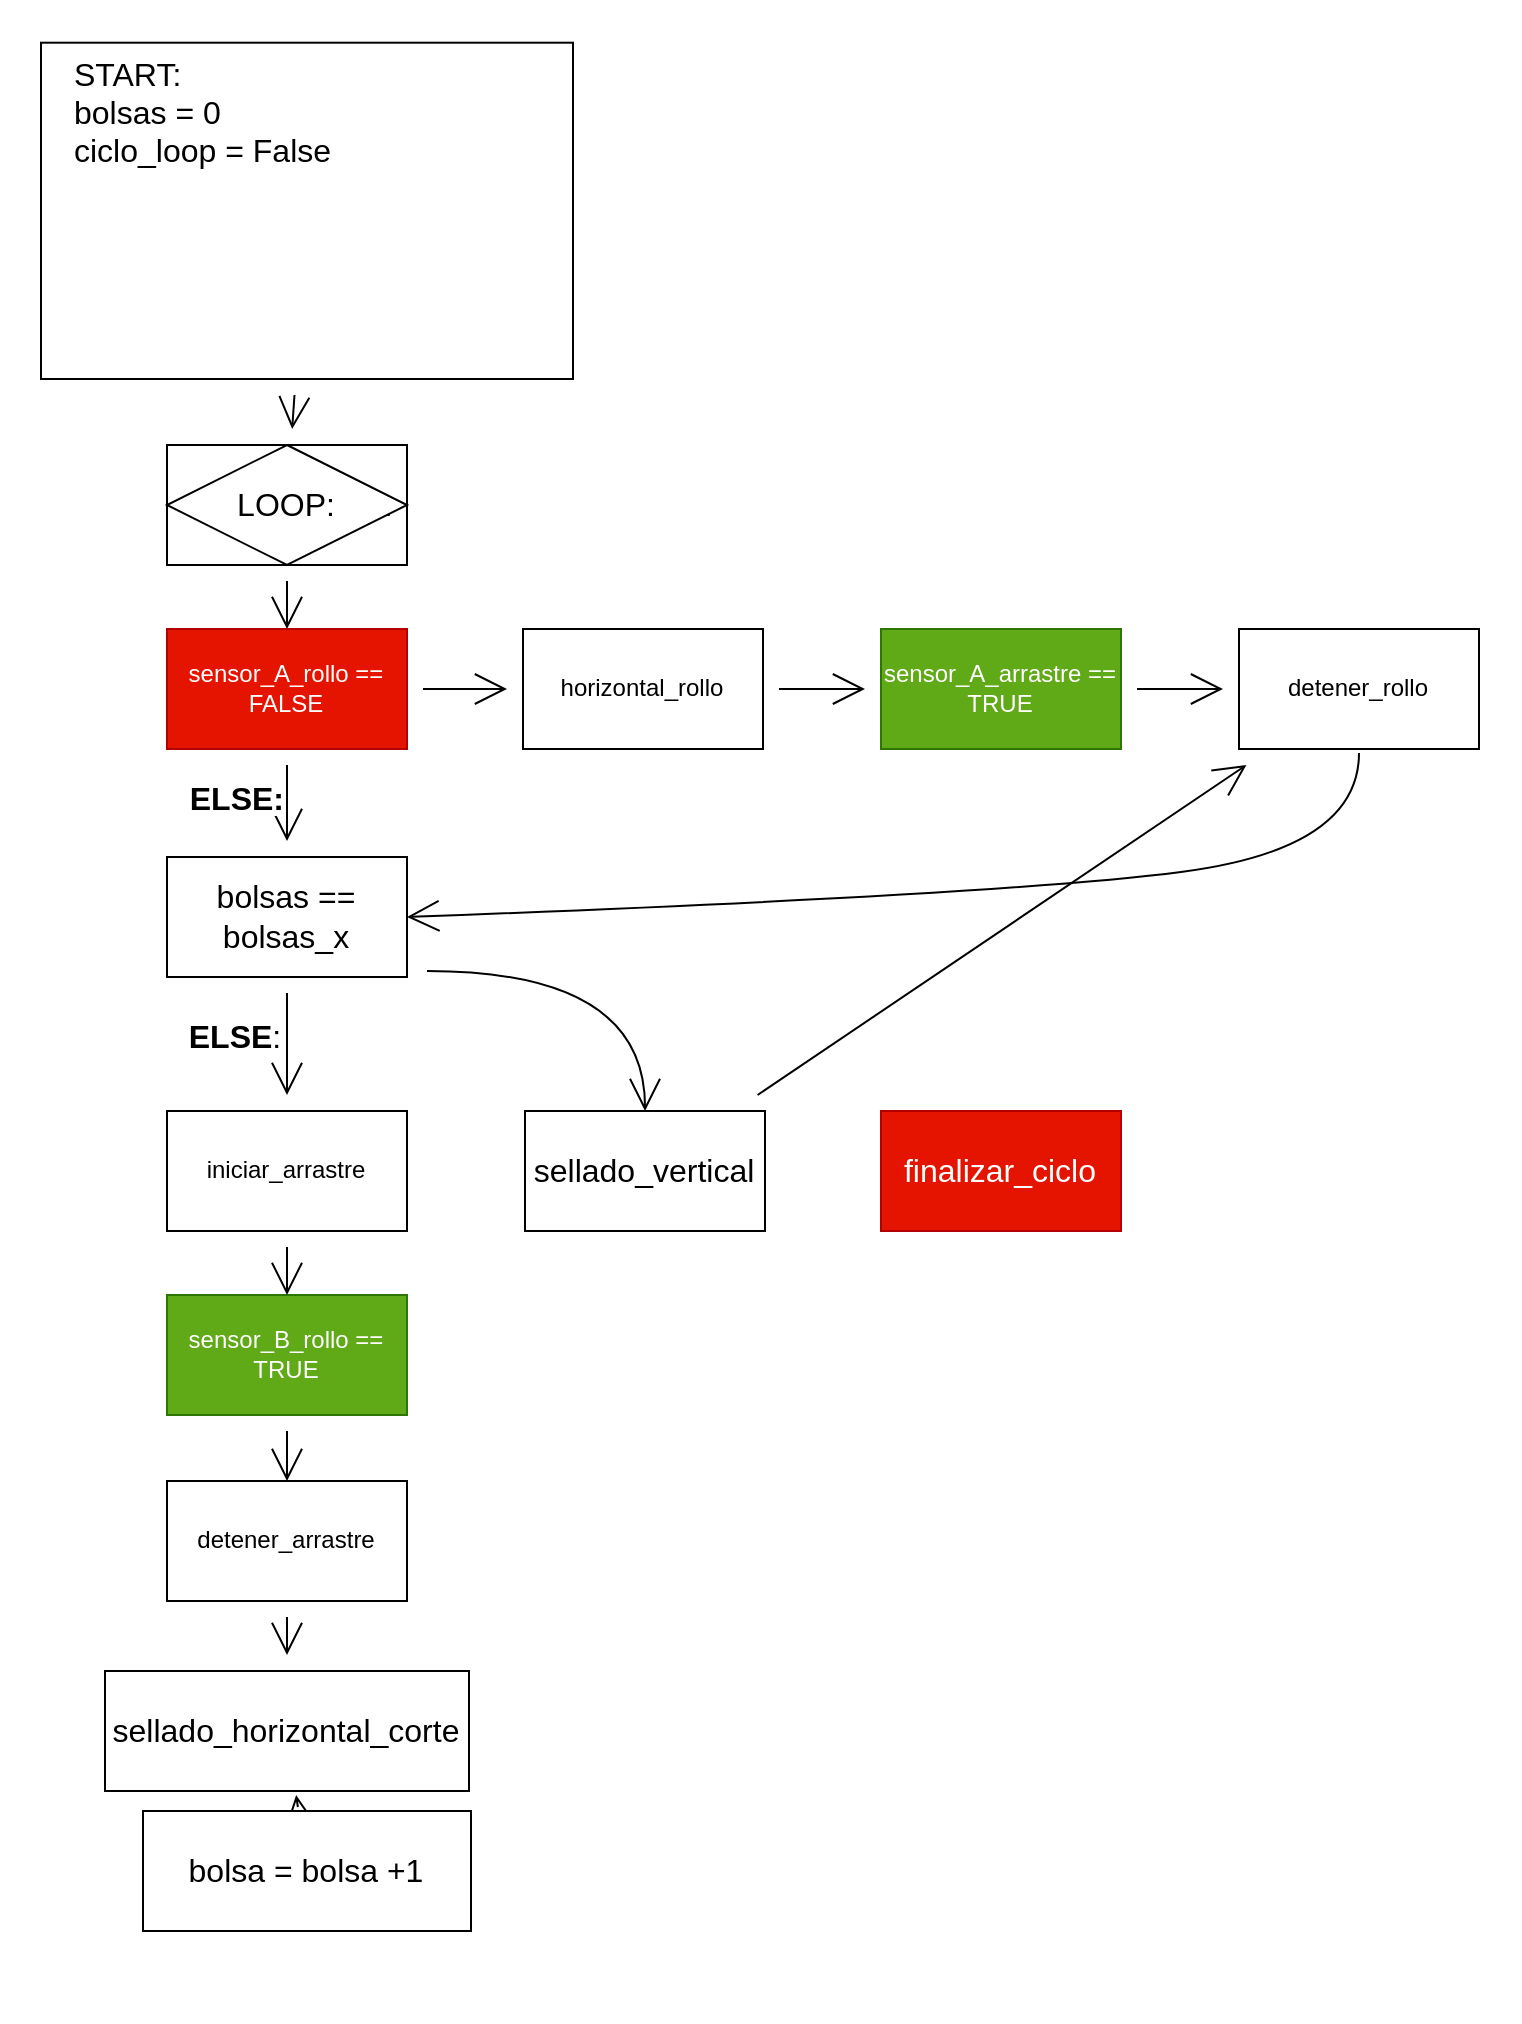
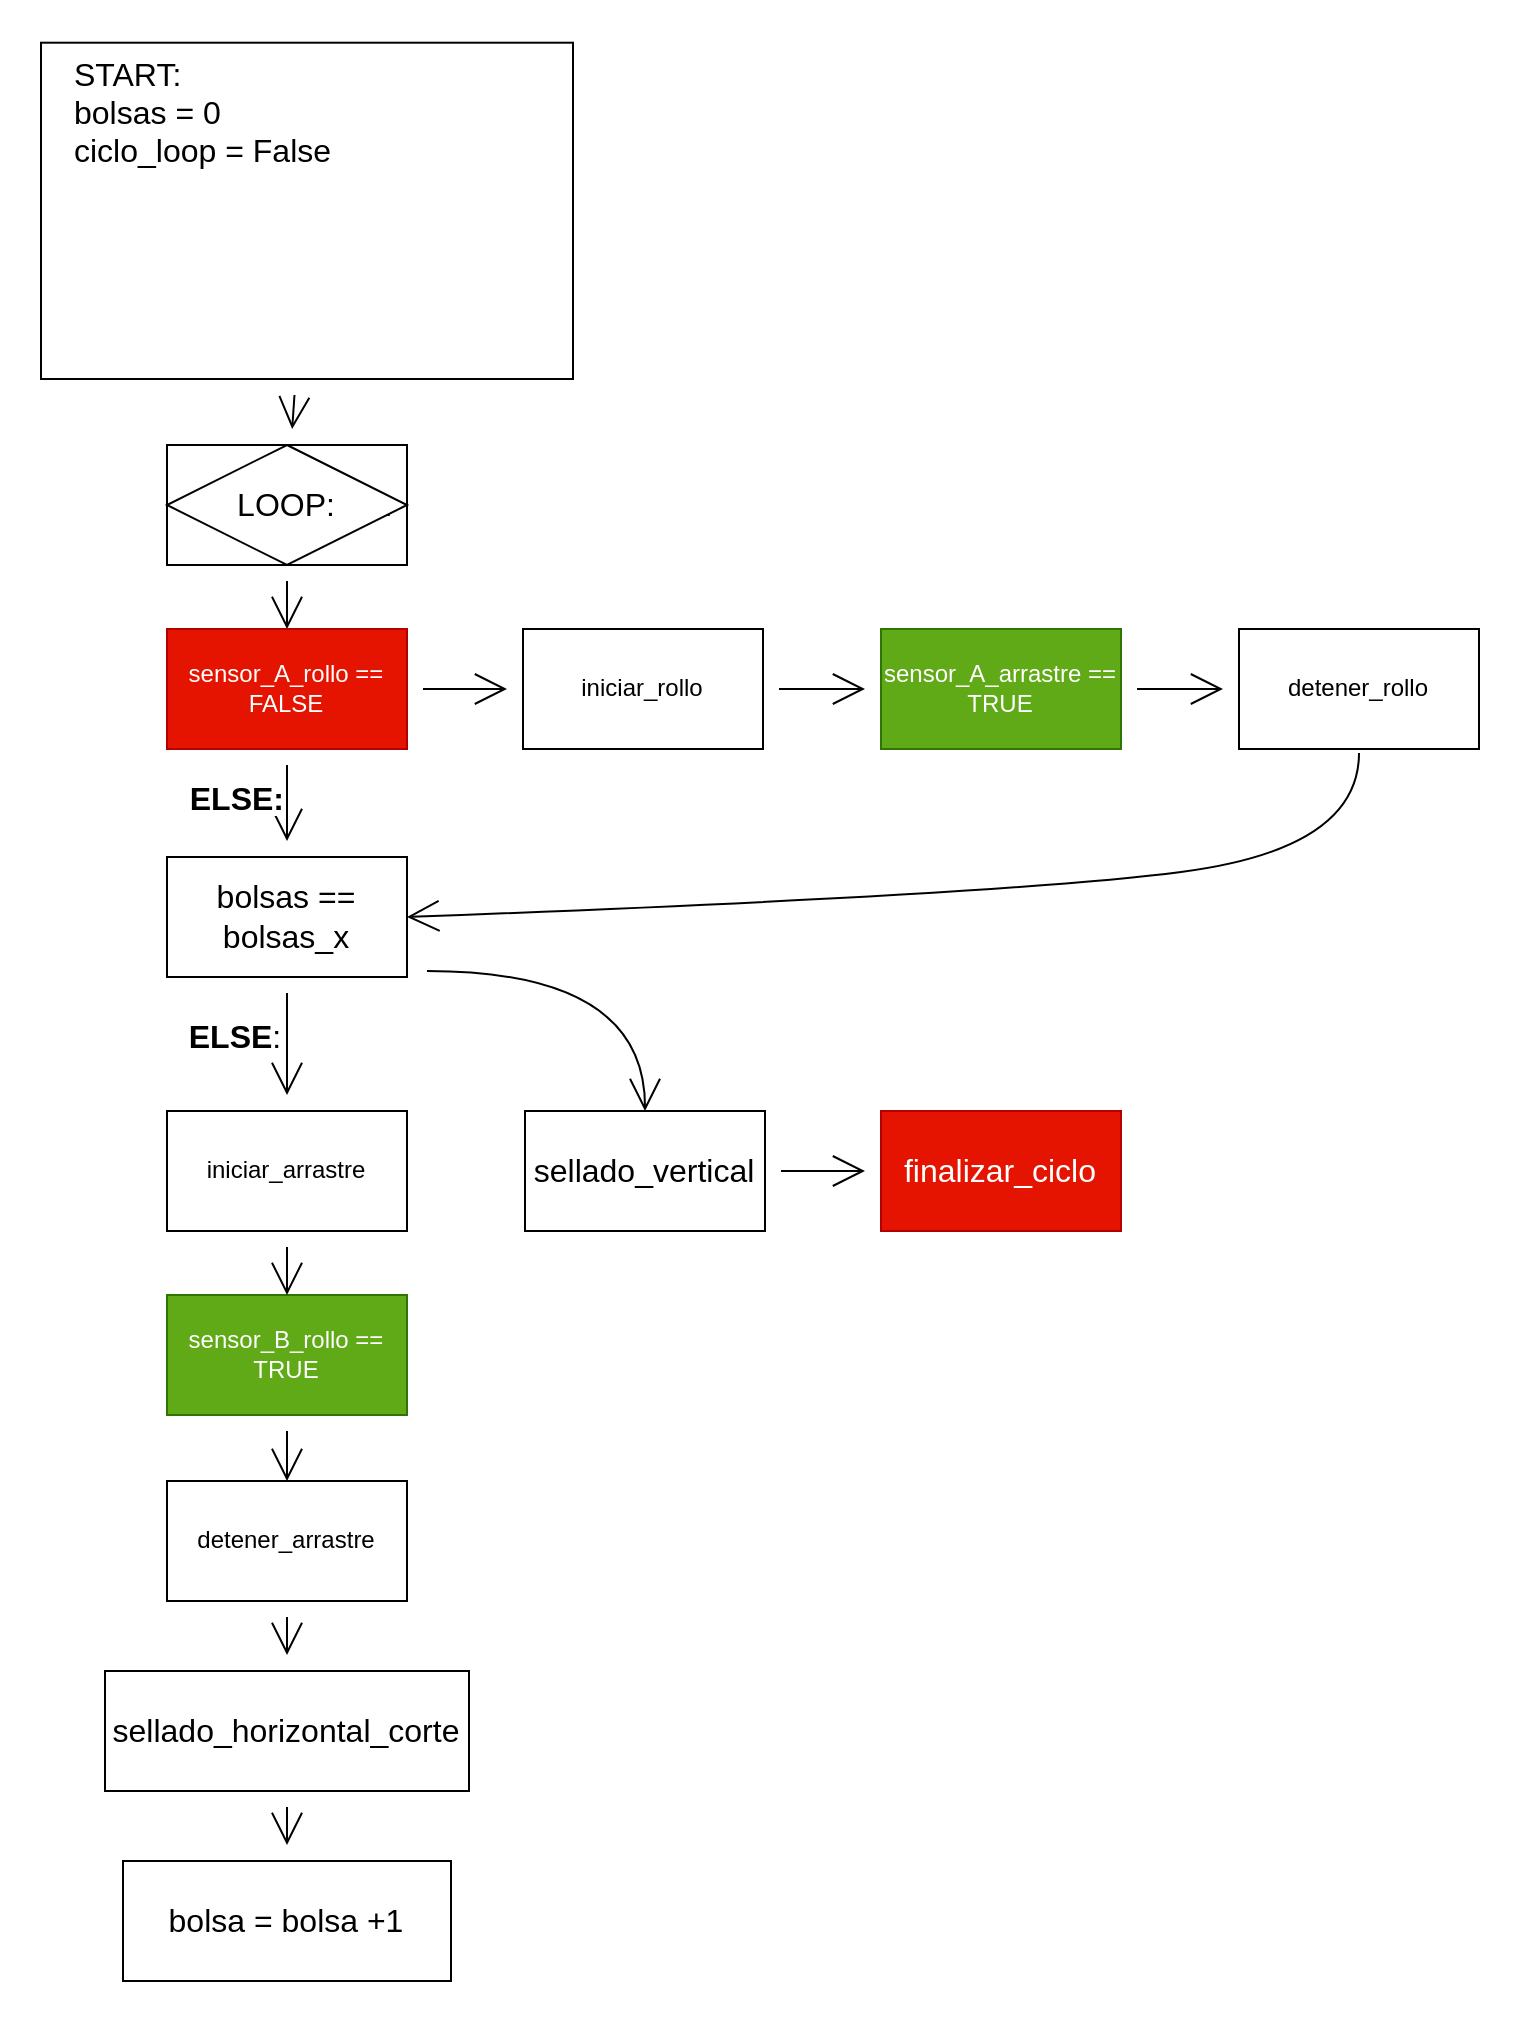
- <mxCell id="13" value="horizontal_rollo" style="rounded=0;whiteSpace=wrap;html=1;hachureGap=4;" vertex="1" parent="1"><mxGeometry x="261" y="314" width="120" height="60" as="geometry" /></mxCell>
+ <mxCell id="13" value="iniciar_rollo" style="rounded=0;whiteSpace=wrap;html=1;hachureGap=4;" vertex="1" parent="1"><mxGeometry x="261" y="314" width="120" height="60" as="geometry" /></mxCell>
- <mxCell id="24" value="" style="edgeStyle=none;curved=1;rounded=0;orthogonalLoop=1;jettySize=auto;html=1;fontSize=16;endArrow=open;startSize=14;endSize=14;sourcePerimeterSpacing=8;targetPerimeterSpacing=8;" edge="1" parent="1" source="25" target="17"><mxGeometry relative="1" as="geometry" /></mxCell>
+ <mxCell id="24" value="" style="edgeStyle=none;curved=1;rounded=0;orthogonalLoop=1;jettySize=auto;html=1;fontSize=16;endArrow=open;startSize=14;endSize=14;sourcePerimeterSpacing=8;targetPerimeterSpacing=8;" edge="1" parent="1" source="25" target="27"><mxGeometry relative="1" as="geometry" /></mxCell>
- <mxCell id="28" value="bolsa = bolsa +1" style="whiteSpace=wrap;html=1;hachureGap=4;fontSize=16;" vertex="1" parent="1"><mxGeometry x="71" y="905" width="164" height="60" as="geometry" /></mxCell>
+ <mxCell id="28" value="bolsa = bolsa +1" style="whiteSpace=wrap;html=1;hachureGap=4;fontSize=16;" vertex="1" parent="1"><mxGeometry x="61" y="930" width="164" height="60" as="geometry" /></mxCell>
